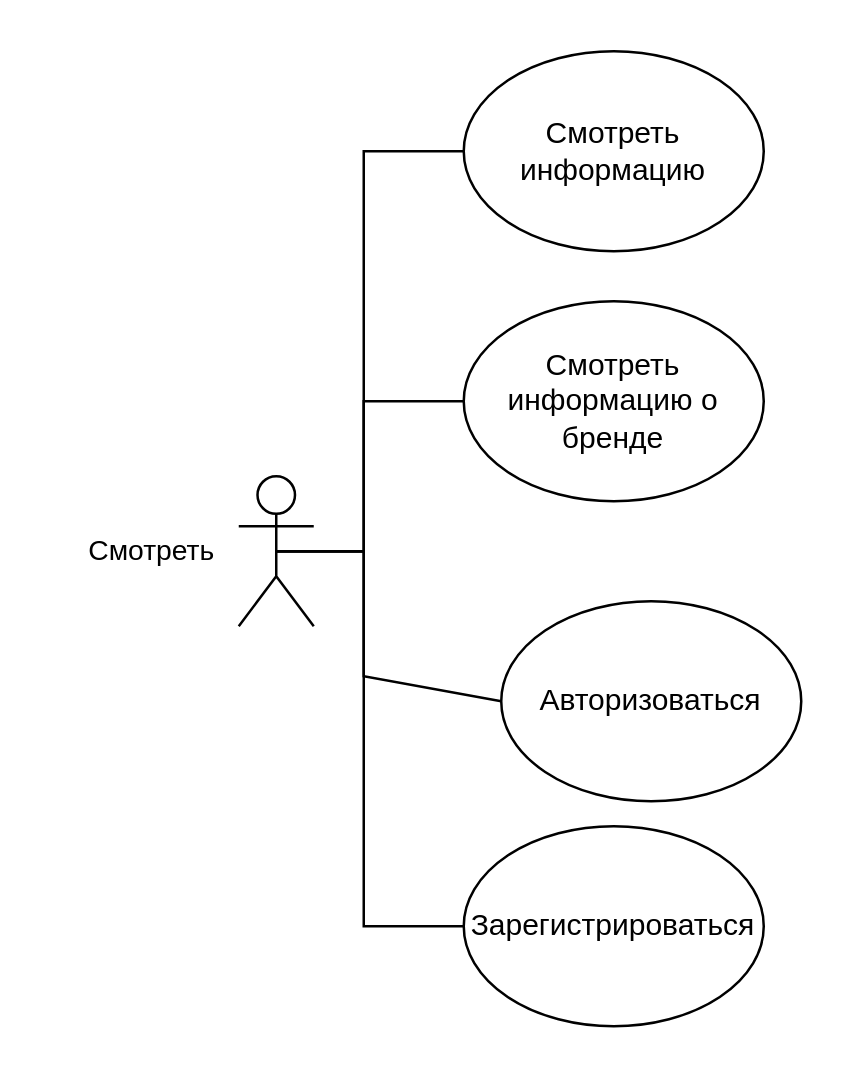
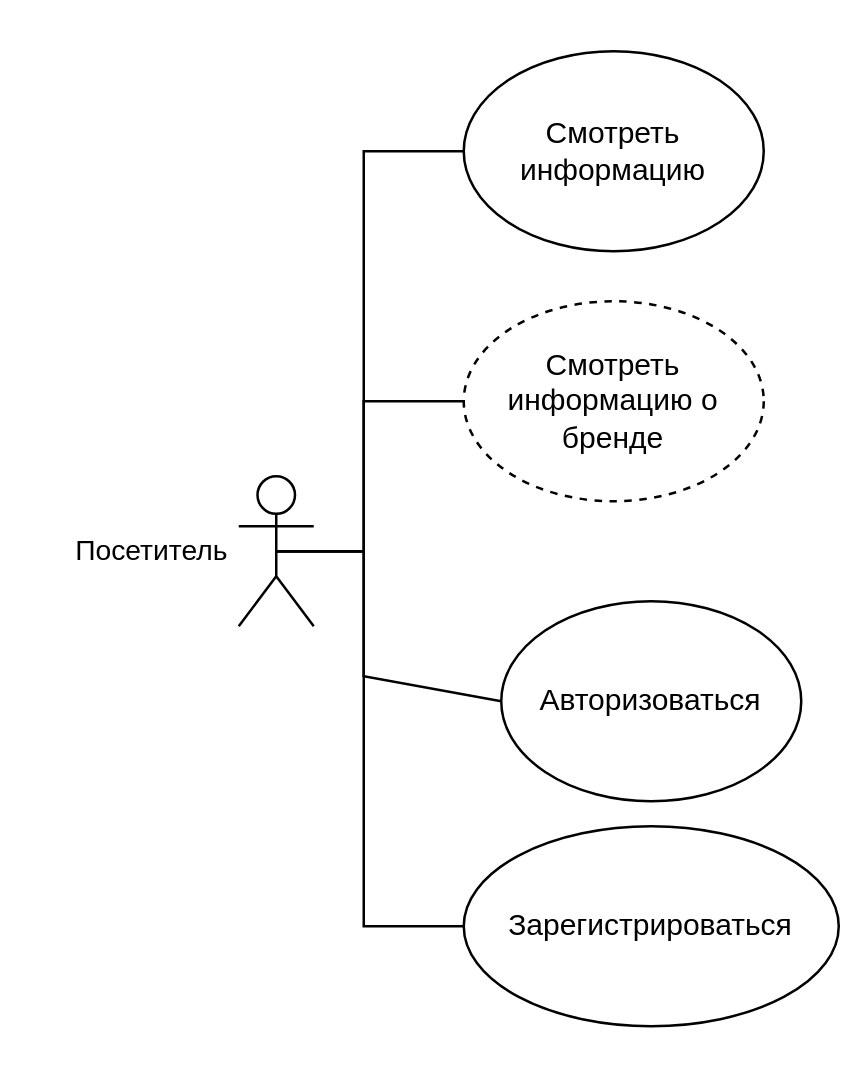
- <mxCell id="3" value="Смотреть информацию о бренде" style="ellipse;whiteSpace=wrap;html=1;" parent="1" vertex="1"><mxGeometry x="185" y="120" width="120" height="80" as="geometry" /></mxCell>
+ <mxCell id="3" value="Смотреть информацию о бренде" style="ellipse;whiteSpace=wrap;html=1;dashed=1;" parent="1" vertex="1"><mxGeometry x="185" y="120" width="120" height="80" as="geometry" /></mxCell>
- <mxCell id="11" value="Смотреть" style="text;html=1;align=center;verticalAlign=middle;resizable=0;points=[];autosize=1;strokeColor=none;fillColor=none;fontSize=11.3;" parent="1" vertex="1"><mxGeometry x="20" y="205" width="80" height="30" as="geometry" /></mxCell>
+ <mxCell id="11" value="Посетитель" style="text;html=1;align=center;verticalAlign=middle;resizable=0;points=[];autosize=1;strokeColor=none;fillColor=none;fontSize=11.3;" parent="1" vertex="1"><mxGeometry x="20" y="205" width="80" height="30" as="geometry" /></mxCell>
- <mxCell id="6" value="Зарегистрироваться" style="ellipse;whiteSpace=wrap;html=1;" parent="1" vertex="1"><mxGeometry x="185" y="330" width="120" height="80" as="geometry" /></mxCell>
+ <mxCell id="6" value="Зарегистрироваться" style="ellipse;whiteSpace=wrap;html=1;" parent="1" vertex="1"><mxGeometry x="185" y="330" width="150" height="80" as="geometry" /></mxCell>
